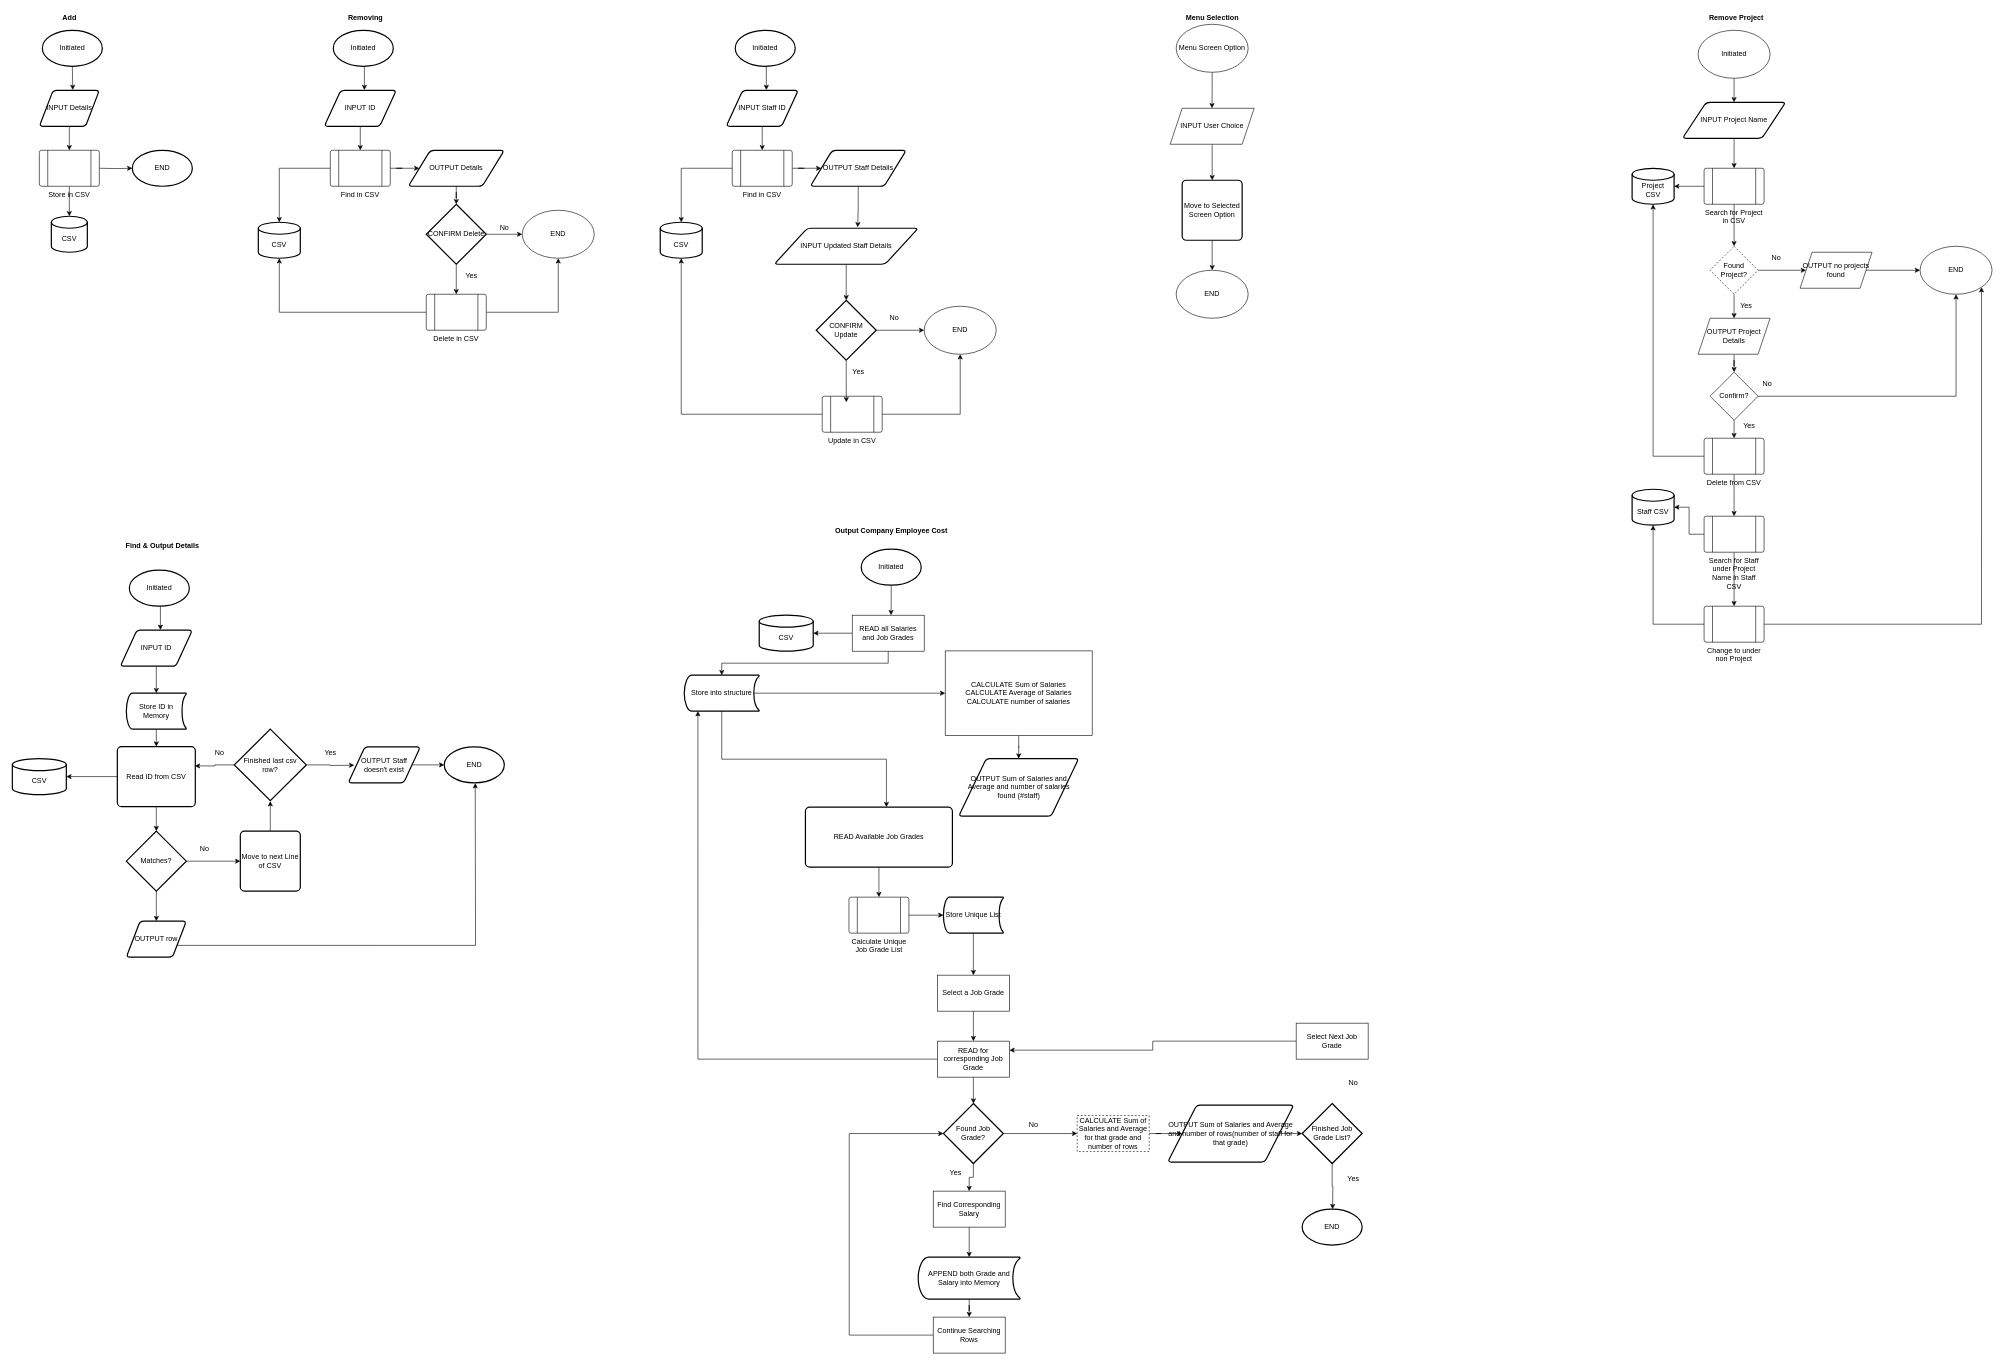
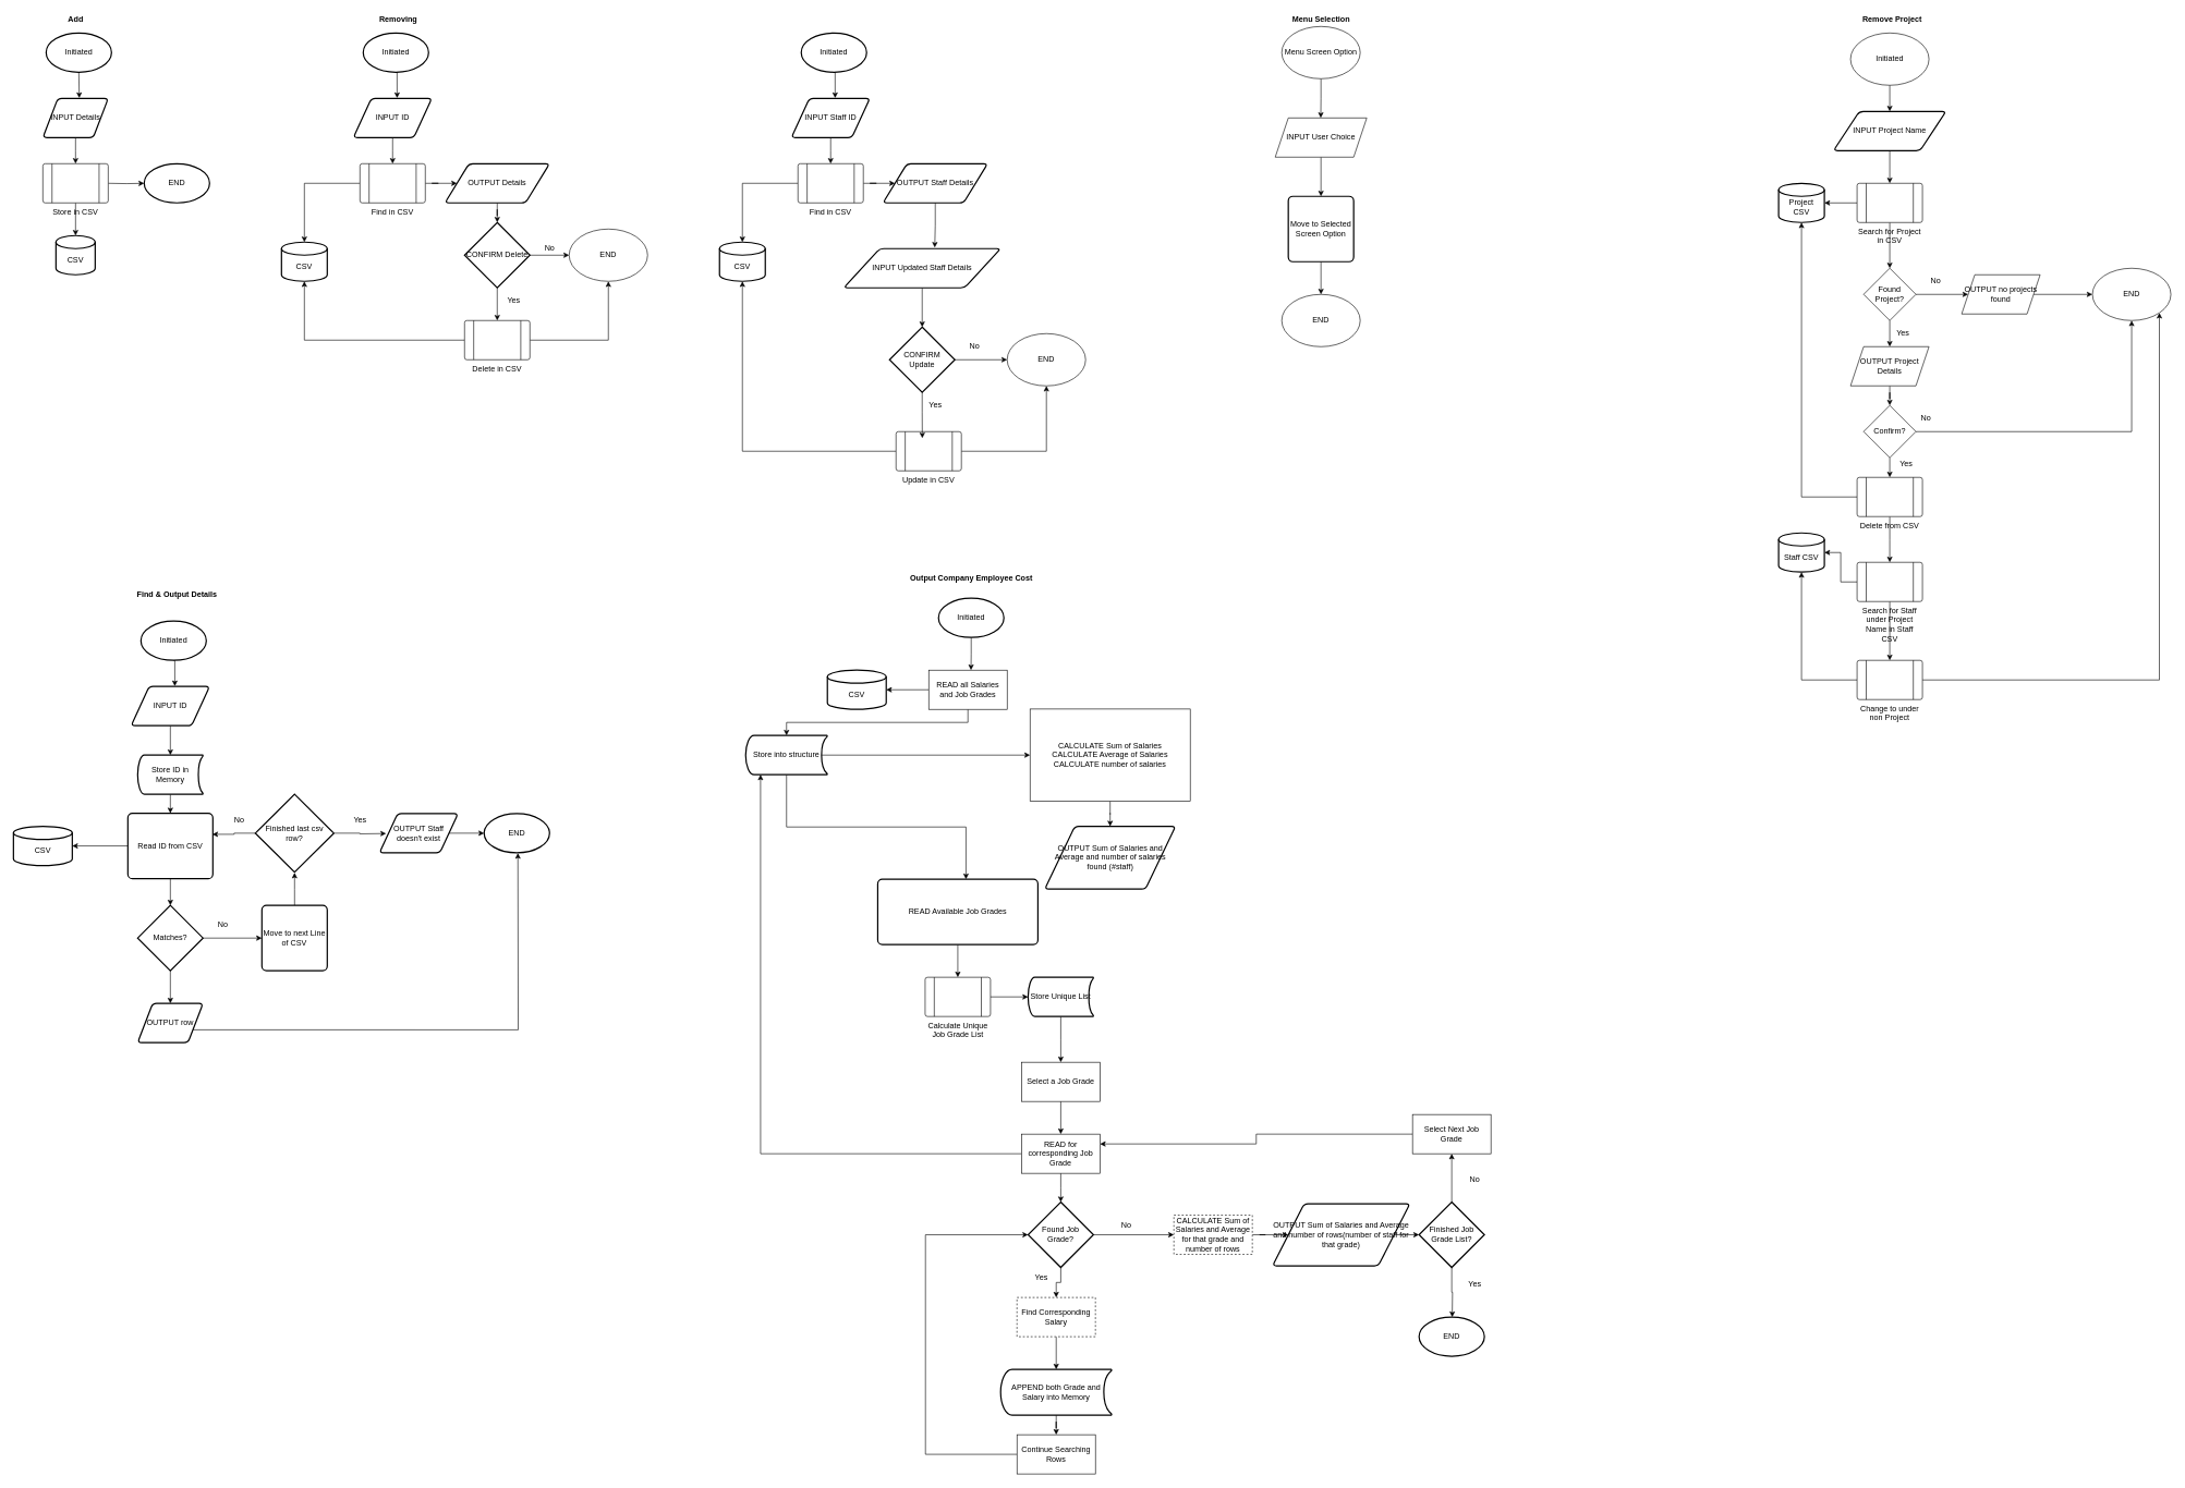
- <mxCell id="143" value="Found Project?" style="rhombus;whiteSpace=wrap;html=1;dashed=1;" parent="1" vertex="1"><mxGeometry x="2850" y="410" width="80" height="80" as="geometry" /></mxCell>
+ <mxCell id="143" value="Found Project?" style="rhombus;whiteSpace=wrap;html=1;" parent="1" vertex="1"><mxGeometry x="2850" y="410" width="80" height="80" as="geometry" /></mxCell>
+ <mxCell id="116" style="edgeStyle=orthogonalEdgeStyle;rounded=0;orthogonalLoop=1;jettySize=auto;html=1;exitX=0.5;exitY=0;exitDx=0;exitDy=0;exitPerimeter=0;" parent="1" source="118" target="120" edge="1"><mxGeometry relative="1" as="geometry" /></mxCell>
- <mxCell id="123" value="Find Corresponding Salary" style="whiteSpace=wrap;html=1;" parent="1" vertex="1"><mxGeometry x="1555" y="1985" width="120" height="60" as="geometry" /></mxCell>
+ <mxCell id="123" value="Find Corresponding Salary" style="whiteSpace=wrap;html=1;dashed=1;" parent="1" vertex="1"><mxGeometry x="1555" y="1985" width="120" height="60" as="geometry" /></mxCell>
